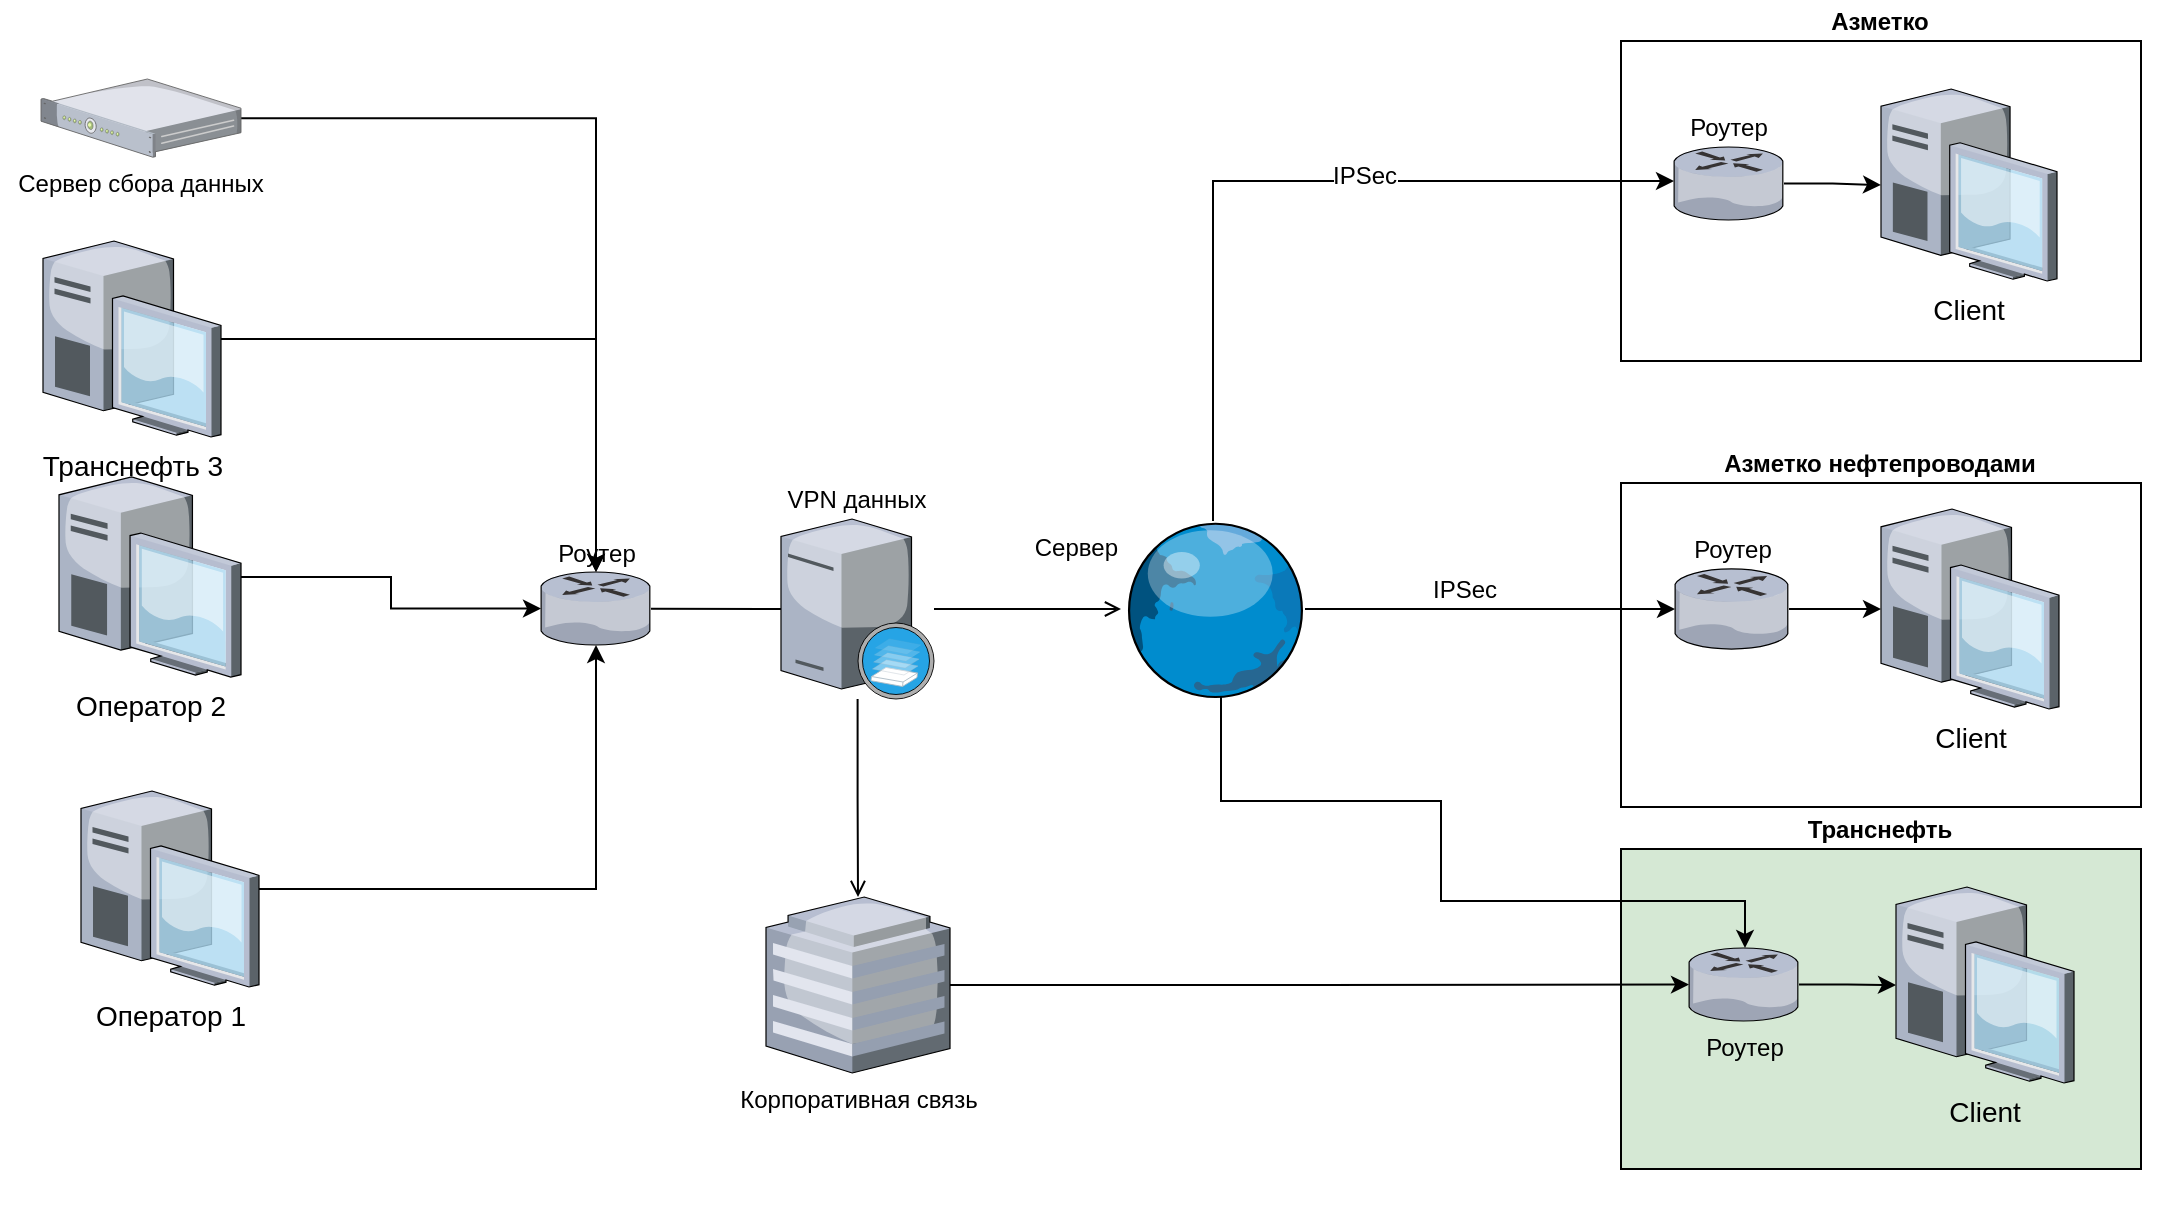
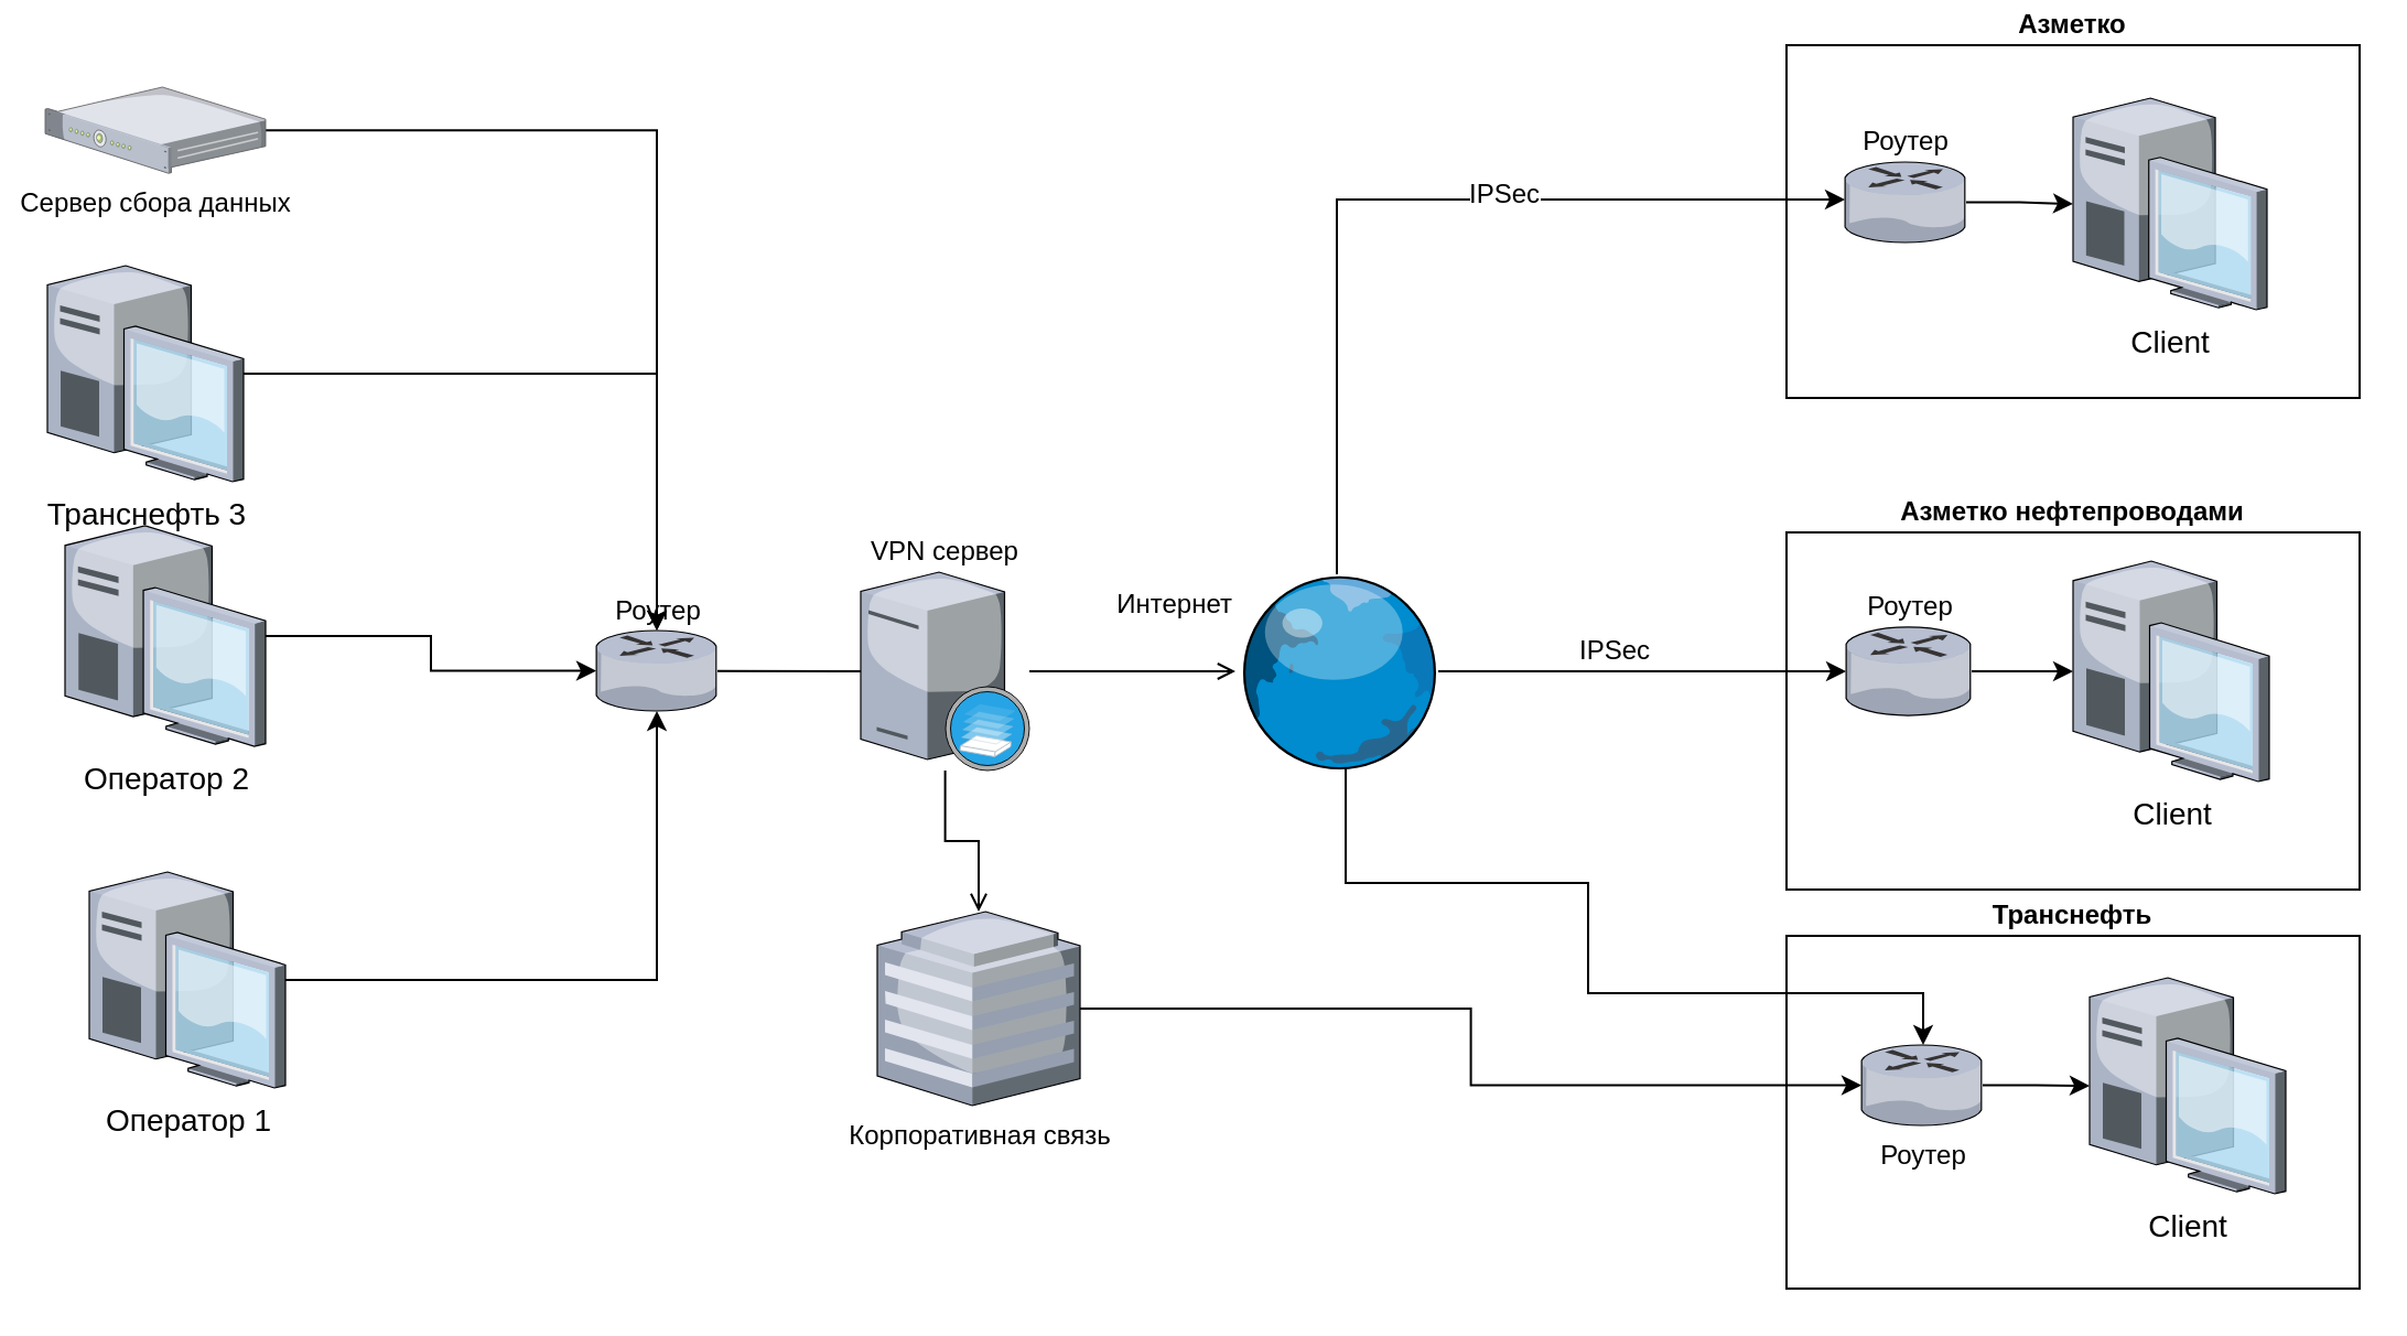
- <mxCell id="7" value="VPN данных&lt;br&gt;" style="verticalLabelPosition=top;aspect=fixed;html=1;verticalAlign=bottom;strokeColor=none;align=center;outlineConnect=0;shape=mxgraph.citrix.xenserver;labelPosition=center;" parent="1" vertex="1"><mxGeometry x="390" y="259" width="76.5" height="90" as="geometry" /></mxCell>
+ <mxCell id="7" value="VPN сервер&lt;br&gt;" style="verticalLabelPosition=top;aspect=fixed;html=1;verticalAlign=bottom;strokeColor=none;align=center;outlineConnect=0;shape=mxgraph.citrix.xenserver;labelPosition=center;" parent="1" vertex="1"><mxGeometry x="390" y="259" width="76.5" height="90" as="geometry" /></mxCell>
- <mxCell id="23" value="Сервер" style="verticalLabelPosition=middle;aspect=fixed;html=1;verticalAlign=top;strokeColor=none;align=right;outlineConnect=0;shape=mxgraph.citrix.globe;labelPosition=left;" vertex="1" parent="1"><mxGeometry x="560" y="260" width="92" height="88" as="geometry" /></mxCell>
+ <mxCell id="23" value="Интернет" style="verticalLabelPosition=middle;aspect=fixed;html=1;verticalAlign=top;strokeColor=none;align=right;outlineConnect=0;shape=mxgraph.citrix.globe;labelPosition=left;" vertex="1" parent="1"><mxGeometry x="560" y="260" width="92" height="88" as="geometry" /></mxCell>
- <mxCell id="34" value="Корпоративная связь" style="verticalLabelPosition=bottom;aspect=fixed;html=1;verticalAlign=top;strokeColor=none;align=center;outlineConnect=0;shape=mxgraph.citrix.hq_enterprise;" vertex="1" parent="1"><mxGeometry x="382.5" y="448" width="92" height="88" as="geometry" /></mxCell>
+ <mxCell id="34" value="Корпоративная связь" style="verticalLabelPosition=bottom;aspect=fixed;html=1;verticalAlign=top;strokeColor=none;align=center;outlineConnect=0;shape=mxgraph.citrix.hq_enterprise;" vertex="1" parent="1"><mxGeometry x="397.5" y="413" width="92" height="88" as="geometry" /></mxCell>
- <mxCell id="3" value="Транснефть" style="rounded=0;whiteSpace=wrap;html=1;labelPosition=center;verticalLabelPosition=top;align=center;verticalAlign=bottom;fontStyle=1;fillColor=#d5e8d4;" vertex="1" parent="1"><mxGeometry x="810" y="424" width="260" height="160" as="geometry" /></mxCell>
+ <mxCell id="3" value="Транснефть" style="rounded=0;whiteSpace=wrap;html=1;labelPosition=center;verticalLabelPosition=top;align=center;verticalAlign=bottom;fontStyle=1" vertex="1" parent="1"><mxGeometry x="810" y="424" width="260" height="160" as="geometry" /></mxCell>
